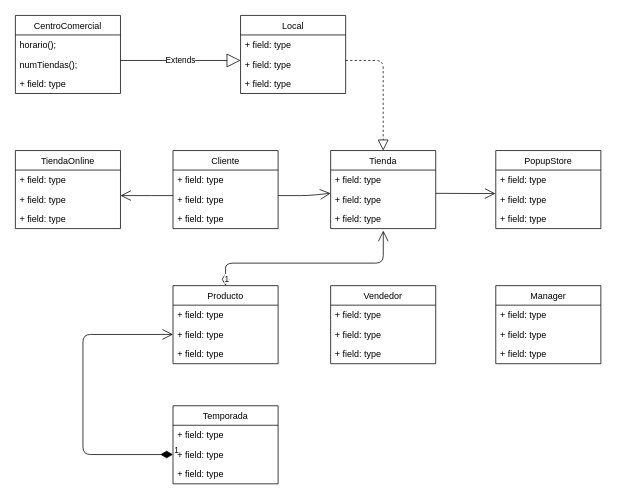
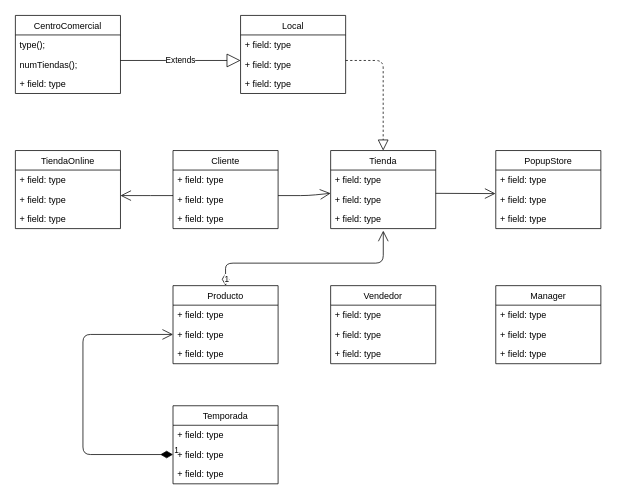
- <mxCell id="7" value="horario();" style="text;strokeColor=none;fillColor=none;align=left;verticalAlign=top;spacingLeft=4;spacingRight=4;overflow=hidden;rotatable=0;points=[[0,0.5],[1,0.5]];portConstraint=eastwest;" vertex="1" parent="6"><mxGeometry y="26" width="140" height="26" as="geometry" /></mxCell>
+ <mxCell id="7" value="type();" style="text;strokeColor=none;fillColor=none;align=left;verticalAlign=top;spacingLeft=4;spacingRight=4;overflow=hidden;rotatable=0;points=[[0,0.5],[1,0.5]];portConstraint=eastwest;" vertex="1" parent="6"><mxGeometry y="26" width="140" height="26" as="geometry" /></mxCell>
